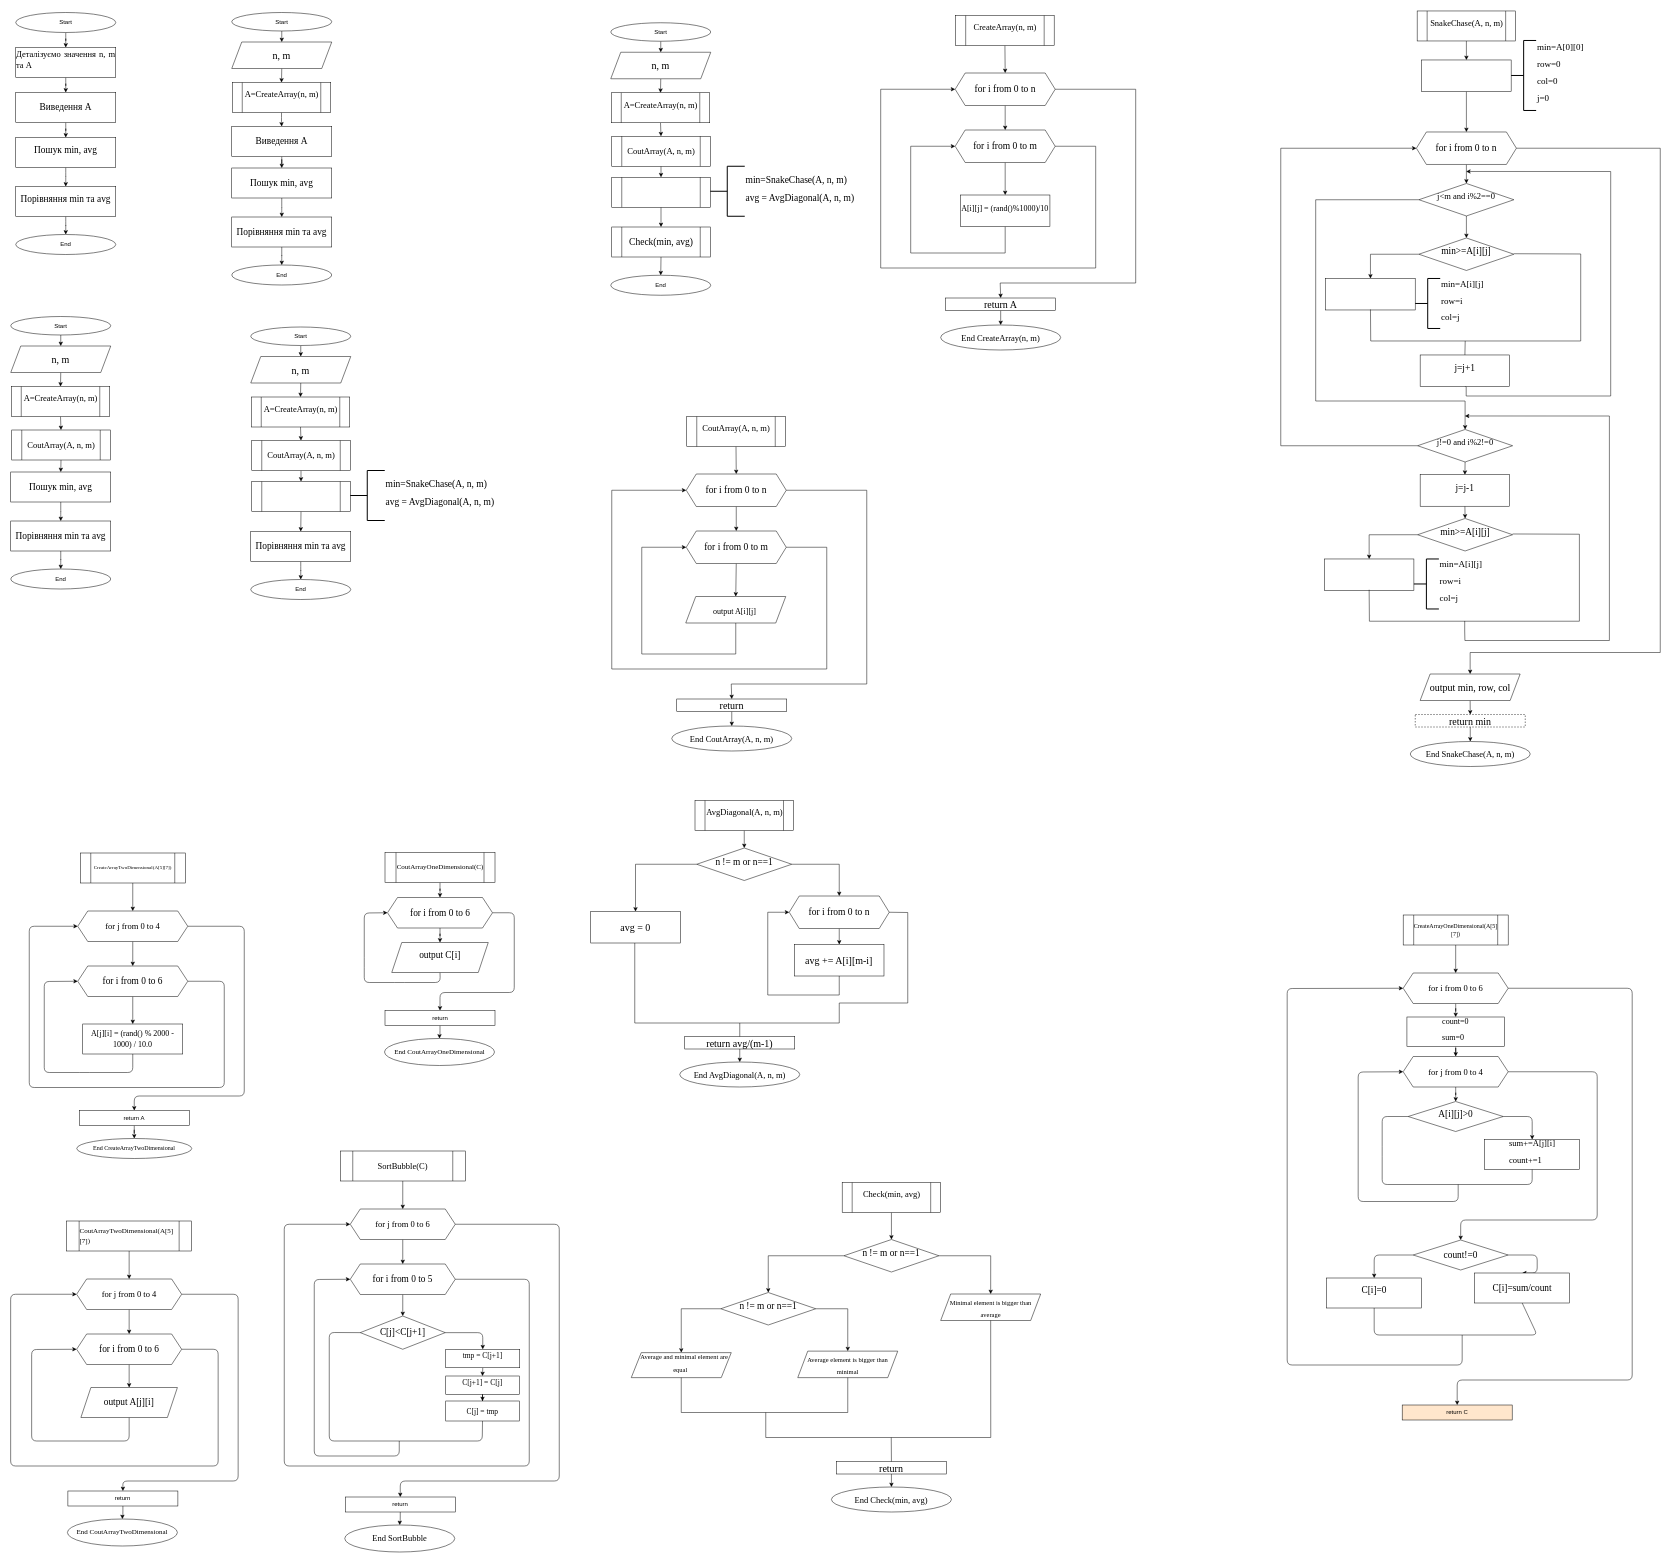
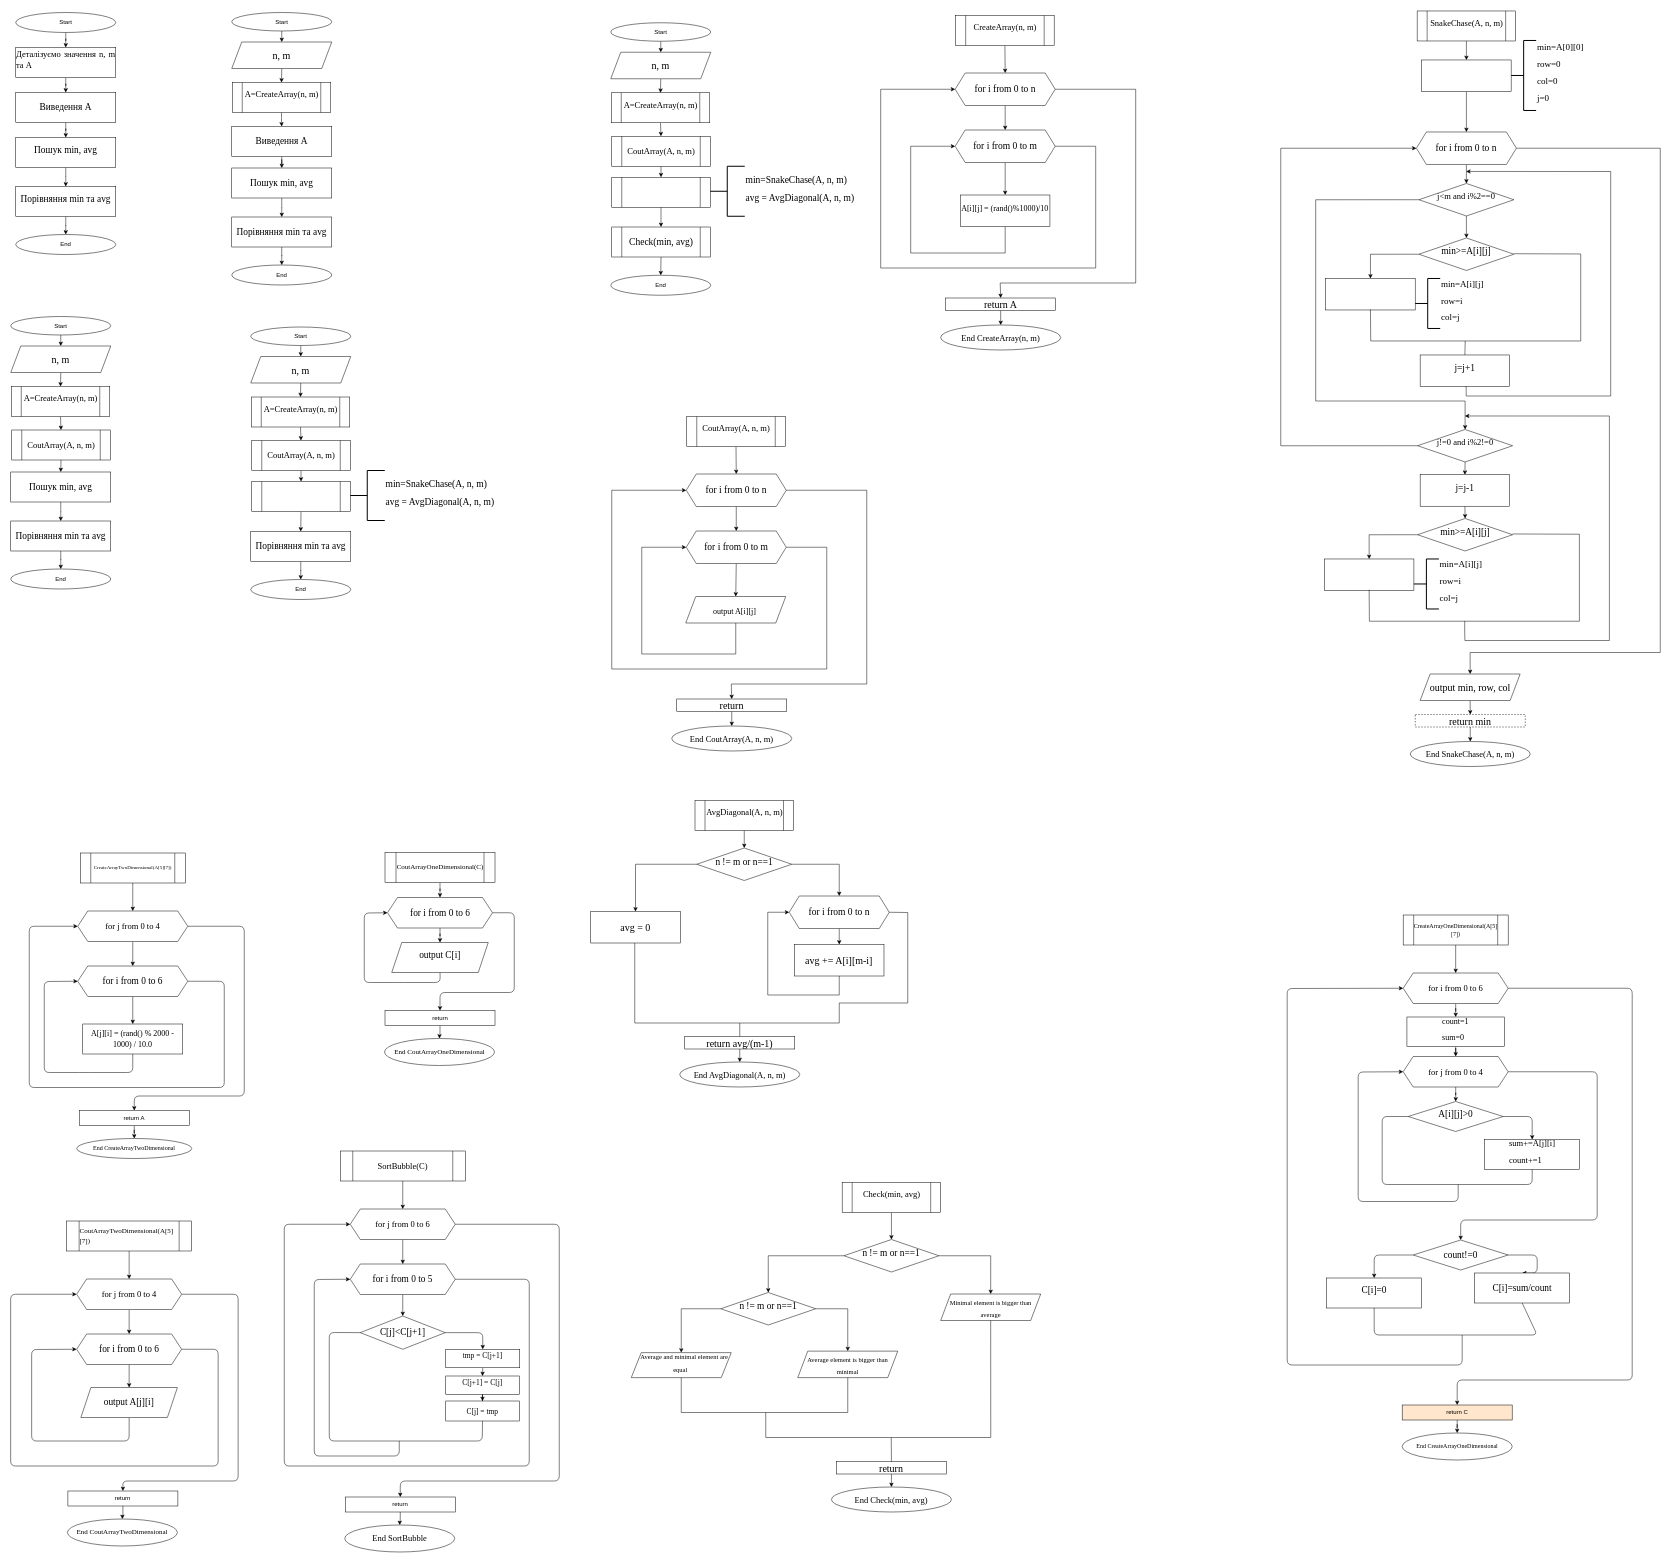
- <mxCell id="52" value="&lt;span id=&quot;docs-internal-guid-d26bb90c-7fff-76f2-6d8b-b7c4f01d197e&quot;&gt;&lt;font face=&quot;times new roman&quot;&gt;&lt;p dir=&quot;ltr&quot; style=&quot;line-height: 1.295 ; text-align: justify ; margin-top: 0pt ; margin-bottom: 8pt&quot;&gt;&lt;span&gt;count=0&lt;/span&gt;&lt;/p&gt;&lt;p dir=&quot;ltr&quot; style=&quot;line-height: 1.295 ; text-align: justify ; margin-top: 0pt ; margin-bottom: 8pt&quot;&gt;&lt;span&gt;sum=0&lt;/span&gt;&lt;/p&gt;&lt;/font&gt;&lt;/span&gt;" style="whiteSpace=wrap;html=1;fontSize=16;" parent="1" vertex="1"><mxGeometry x="2813.36" y="2033" width="195" height="59" as="geometry" /></mxCell>
+ <mxCell id="52" value="&lt;span id=&quot;docs-internal-guid-d26bb90c-7fff-76f2-6d8b-b7c4f01d197e&quot;&gt;&lt;font face=&quot;times new roman&quot;&gt;&lt;p dir=&quot;ltr&quot; style=&quot;line-height: 1.295 ; text-align: justify ; margin-top: 0pt ; margin-bottom: 8pt&quot;&gt;&lt;span&gt;count=1&lt;/span&gt;&lt;/p&gt;&lt;p dir=&quot;ltr&quot; style=&quot;line-height: 1.295 ; text-align: justify ; margin-top: 0pt ; margin-bottom: 8pt&quot;&gt;&lt;span&gt;sum=0&lt;/span&gt;&lt;/p&gt;&lt;/font&gt;&lt;/span&gt;" style="whiteSpace=wrap;html=1;fontSize=16;" parent="1" vertex="1"><mxGeometry x="2813.36" y="2033" width="195" height="59" as="geometry" /></mxCell>
+ <mxCell id="60" style="edgeStyle=orthogonalEdgeStyle;orthogonalLoop=1;jettySize=auto;html=1;entryX=0.5;entryY=0;entryDx=0;entryDy=0;fontFamily=Helvetica;fontSize=15;" parent="1" source="61" target="62" edge="1"><mxGeometry relative="1" as="geometry" /></mxCell>
+ <mxCell id="62" value="&lt;span style=&quot;font-family: &amp;#34;times new roman&amp;#34;&quot;&gt;End CreateArrayOneDimensional&lt;/span&gt;" style="ellipse;whiteSpace=wrap;html=1;" parent="1" vertex="1"><mxGeometry x="2803.86" y="2865" width="220" height="54" as="geometry" /></mxCell>
